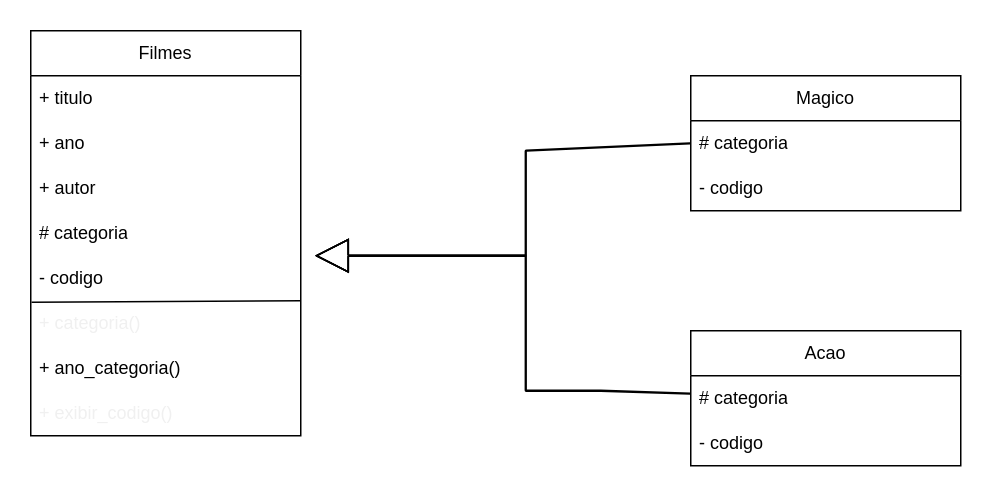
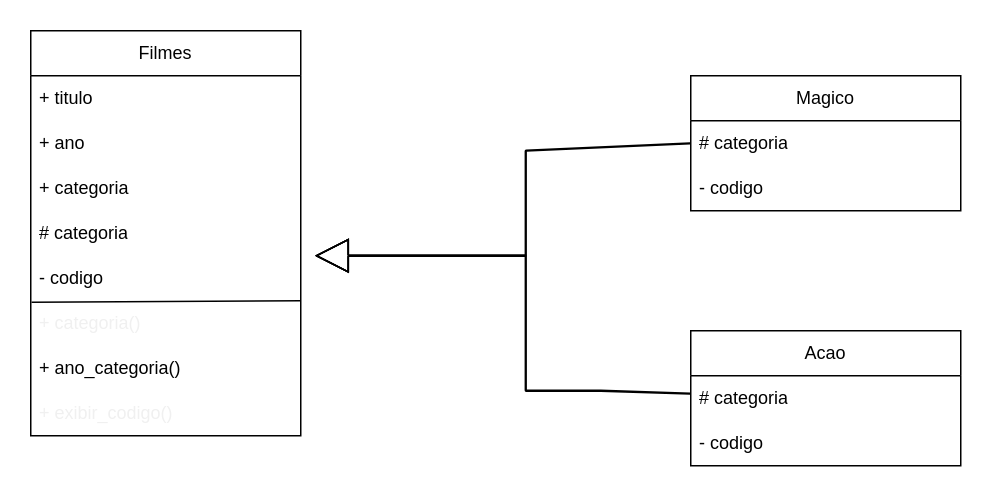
- <mxCell id="5" value="+ autor" style="text;strokeColor=none;fillColor=none;align=left;verticalAlign=middle;spacingLeft=4;spacingRight=4;overflow=hidden;points=[[0,0.5],[1,0.5]];portConstraint=eastwest;rotatable=0;whiteSpace=wrap;html=1;" parent="2" vertex="1"><mxGeometry y="90" width="180" height="30" as="geometry" /></mxCell>
+ <mxCell id="5" value="+ categoria" style="text;strokeColor=none;fillColor=none;align=left;verticalAlign=middle;spacingLeft=4;spacingRight=4;overflow=hidden;points=[[0,0.5],[1,0.5]];portConstraint=eastwest;rotatable=0;whiteSpace=wrap;html=1;" parent="2" vertex="1"><mxGeometry y="90" width="180" height="30" as="geometry" /></mxCell>
